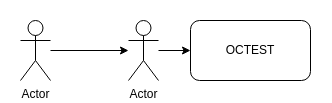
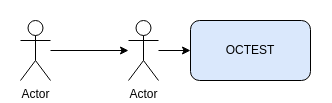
- <mxCell id="2" value="OCTEST" style="rounded=1;whiteSpace=wrap;html=1;" vertex="1" parent="1"><mxGeometry x="190" y="20" width="120" height="60" as="geometry" /></mxCell>
+ <mxCell id="2" value="OCTEST" style="rounded=1;whiteSpace=wrap;html=1;fillColor=#dae8fc;" vertex="1" parent="1"><mxGeometry x="190" y="20" width="120" height="60" as="geometry" /></mxCell>
